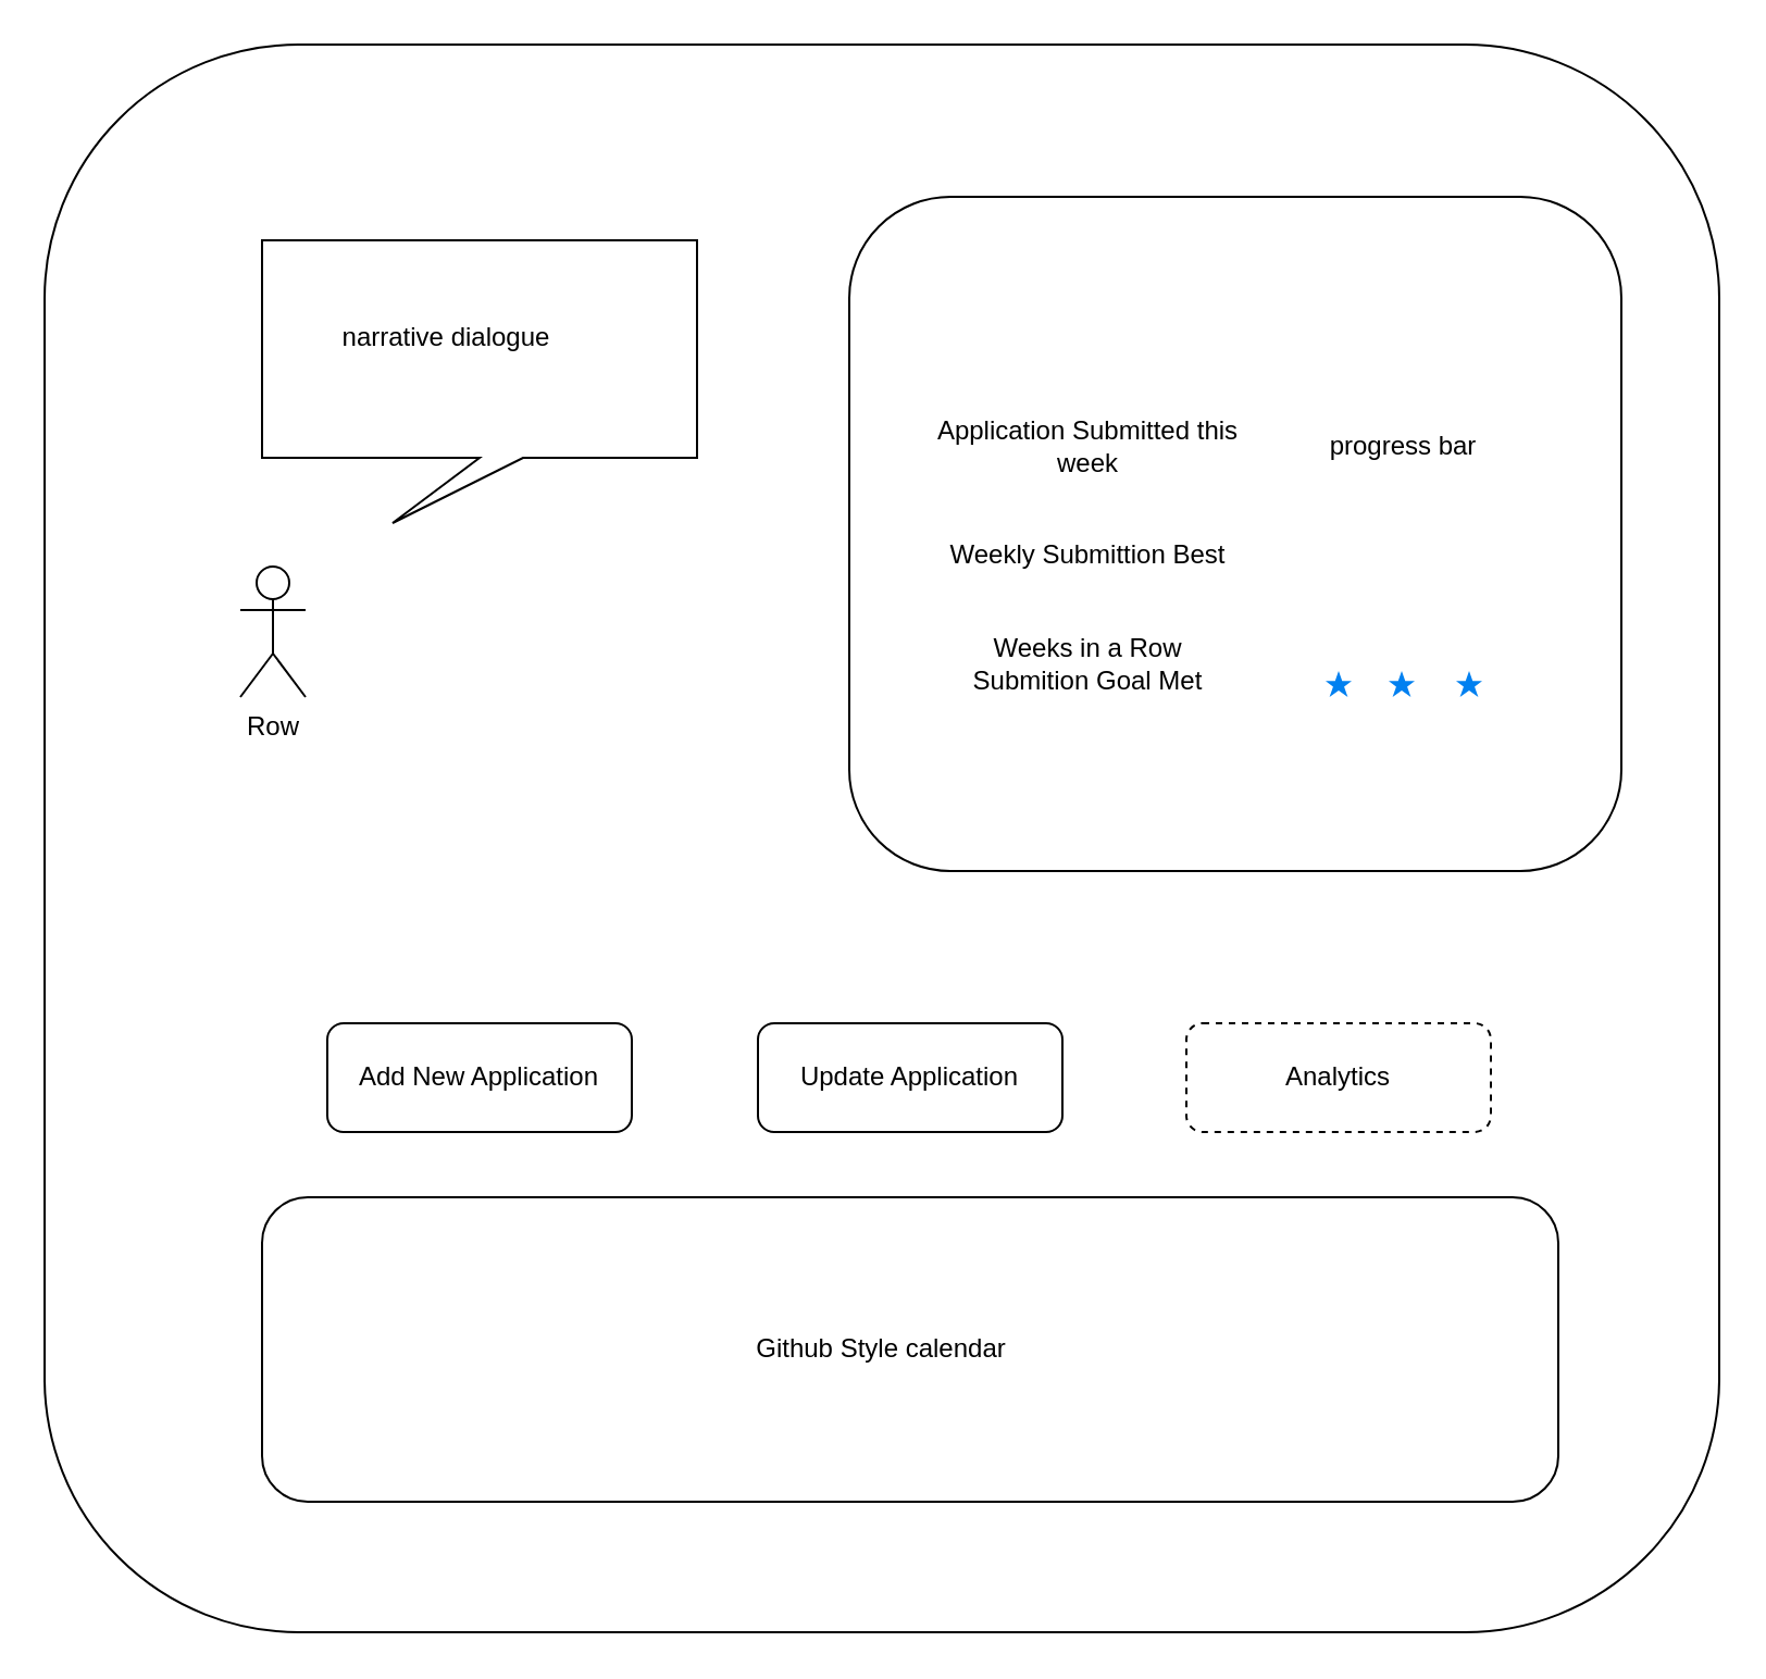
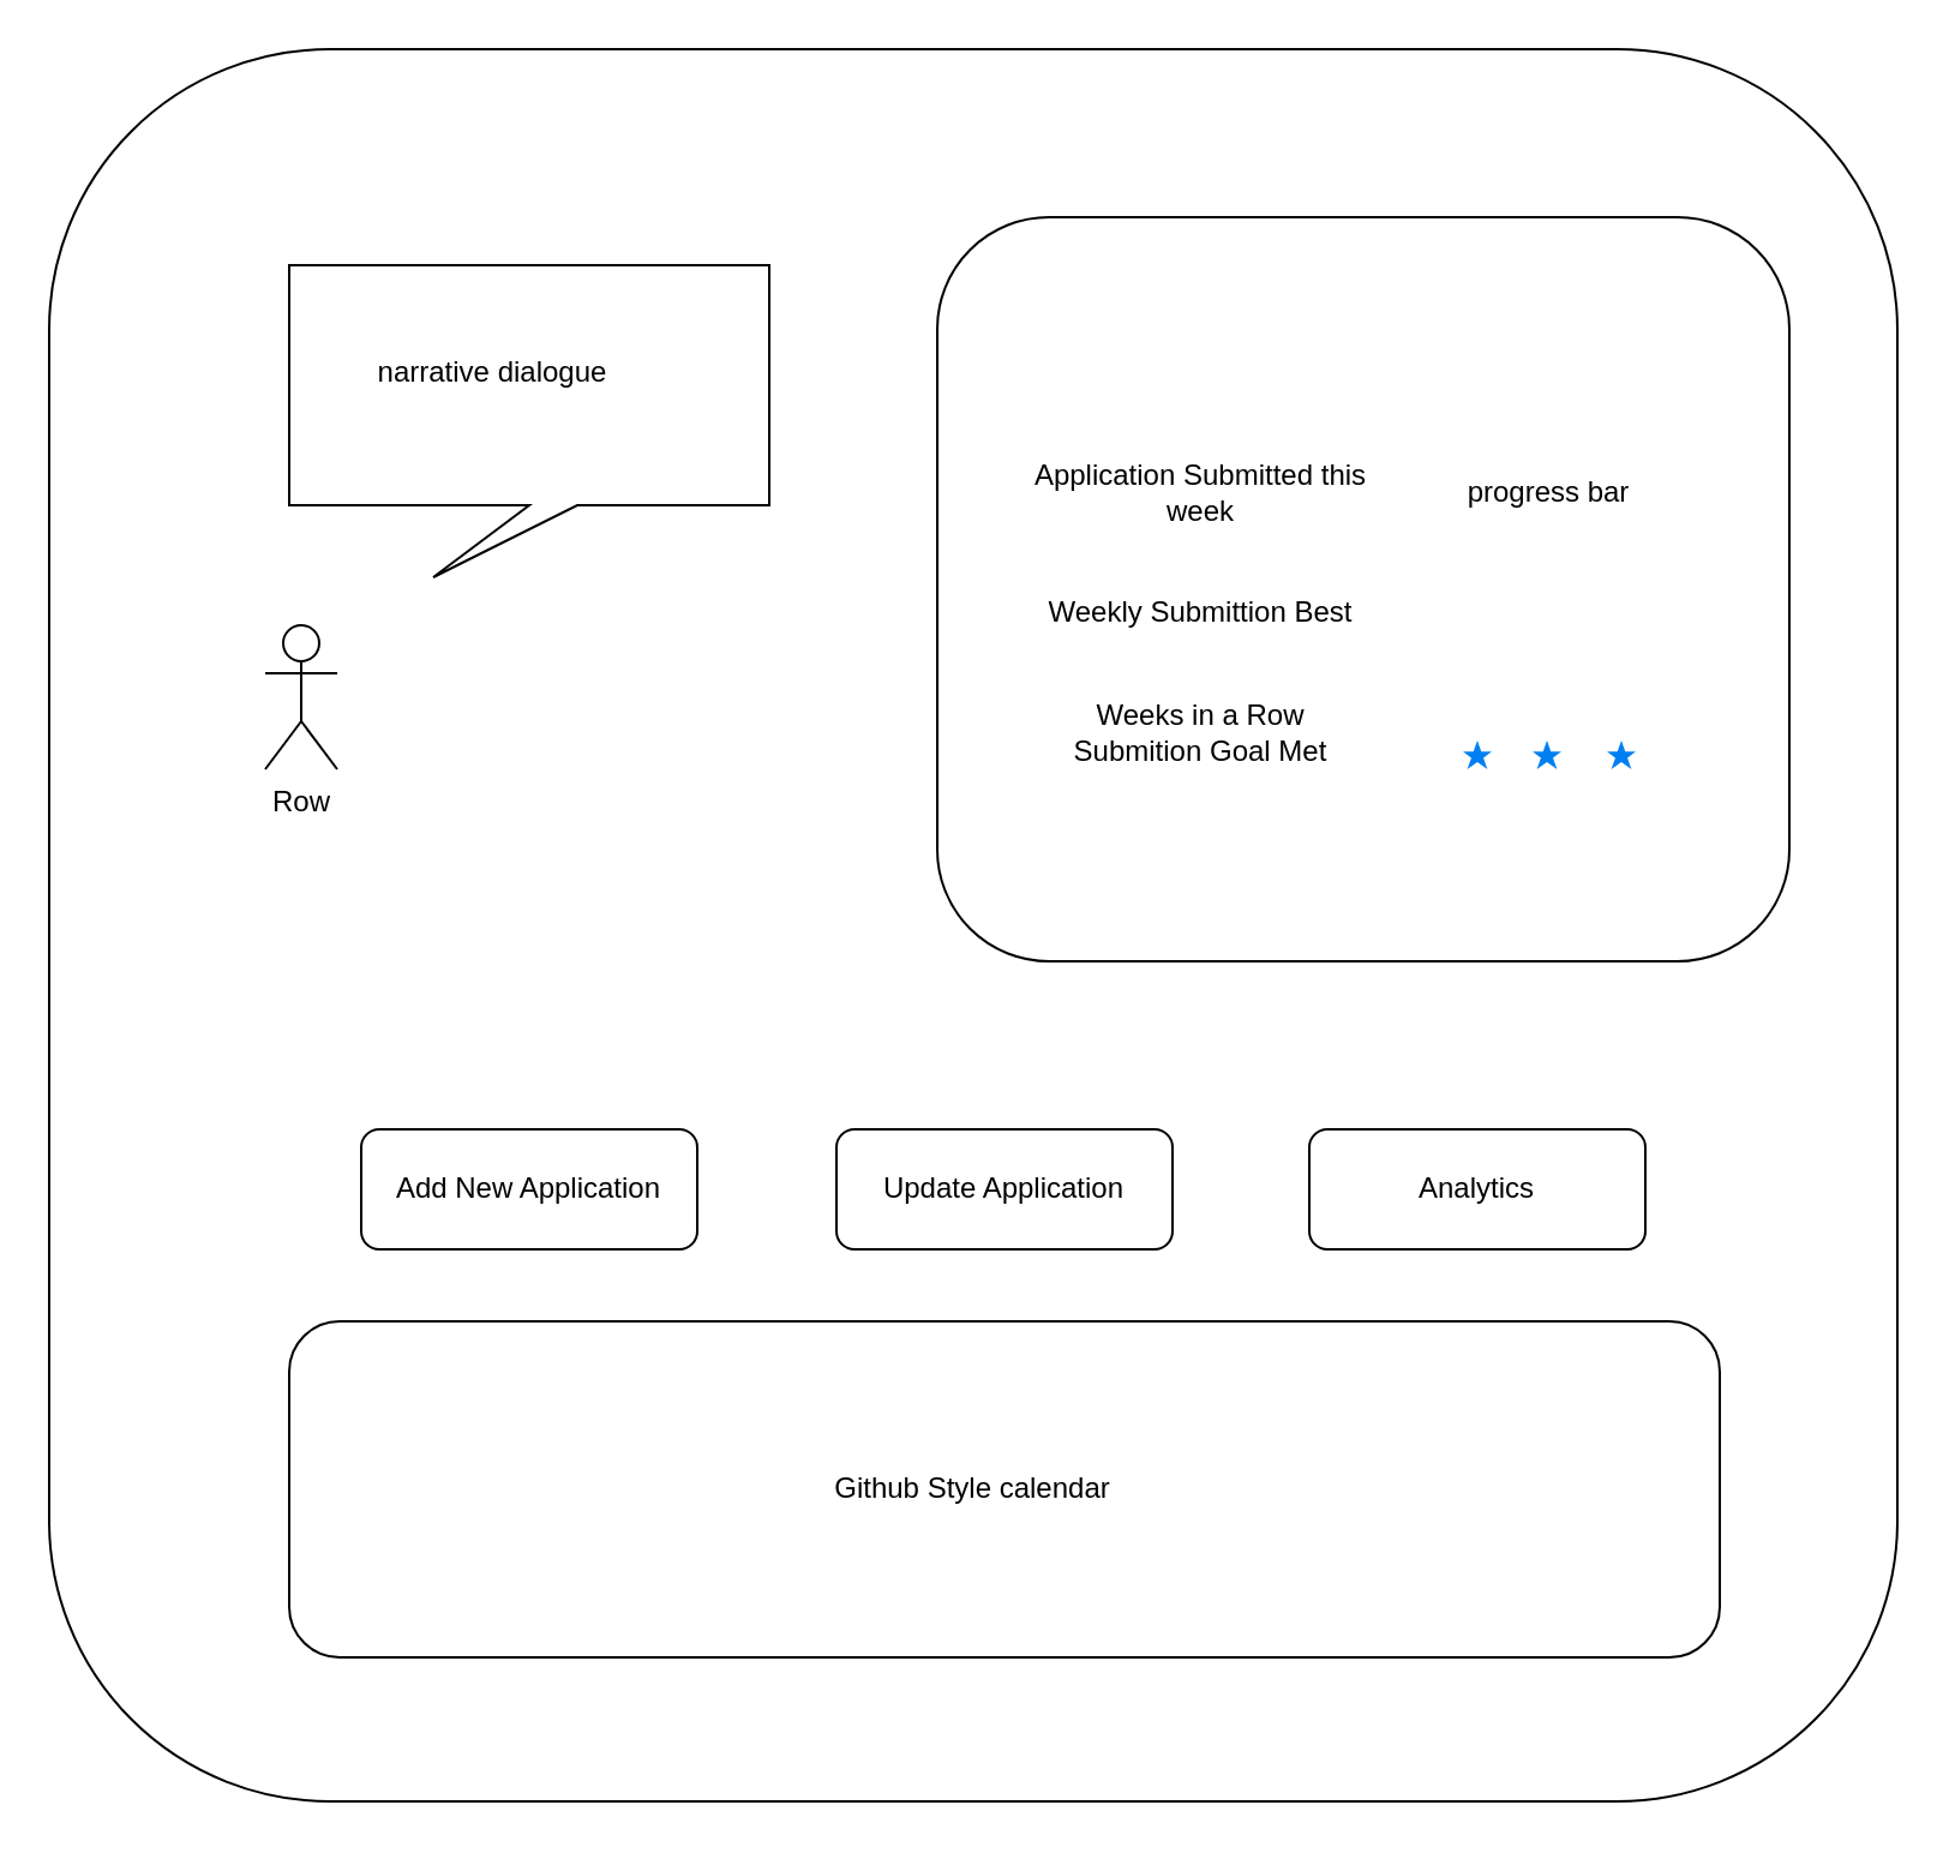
- <mxCell id="18" value="Analytics" style="rounded=1;whiteSpace=wrap;html=1;dashed=1;" parent="1" vertex="1"><mxGeometry x="545" y="470" width="140" height="50" as="geometry" /></mxCell>
+ <mxCell id="18" value="Analytics" style="rounded=1;whiteSpace=wrap;html=1;" parent="1" vertex="1"><mxGeometry x="545" y="470" width="140" height="50" as="geometry" /></mxCell>
